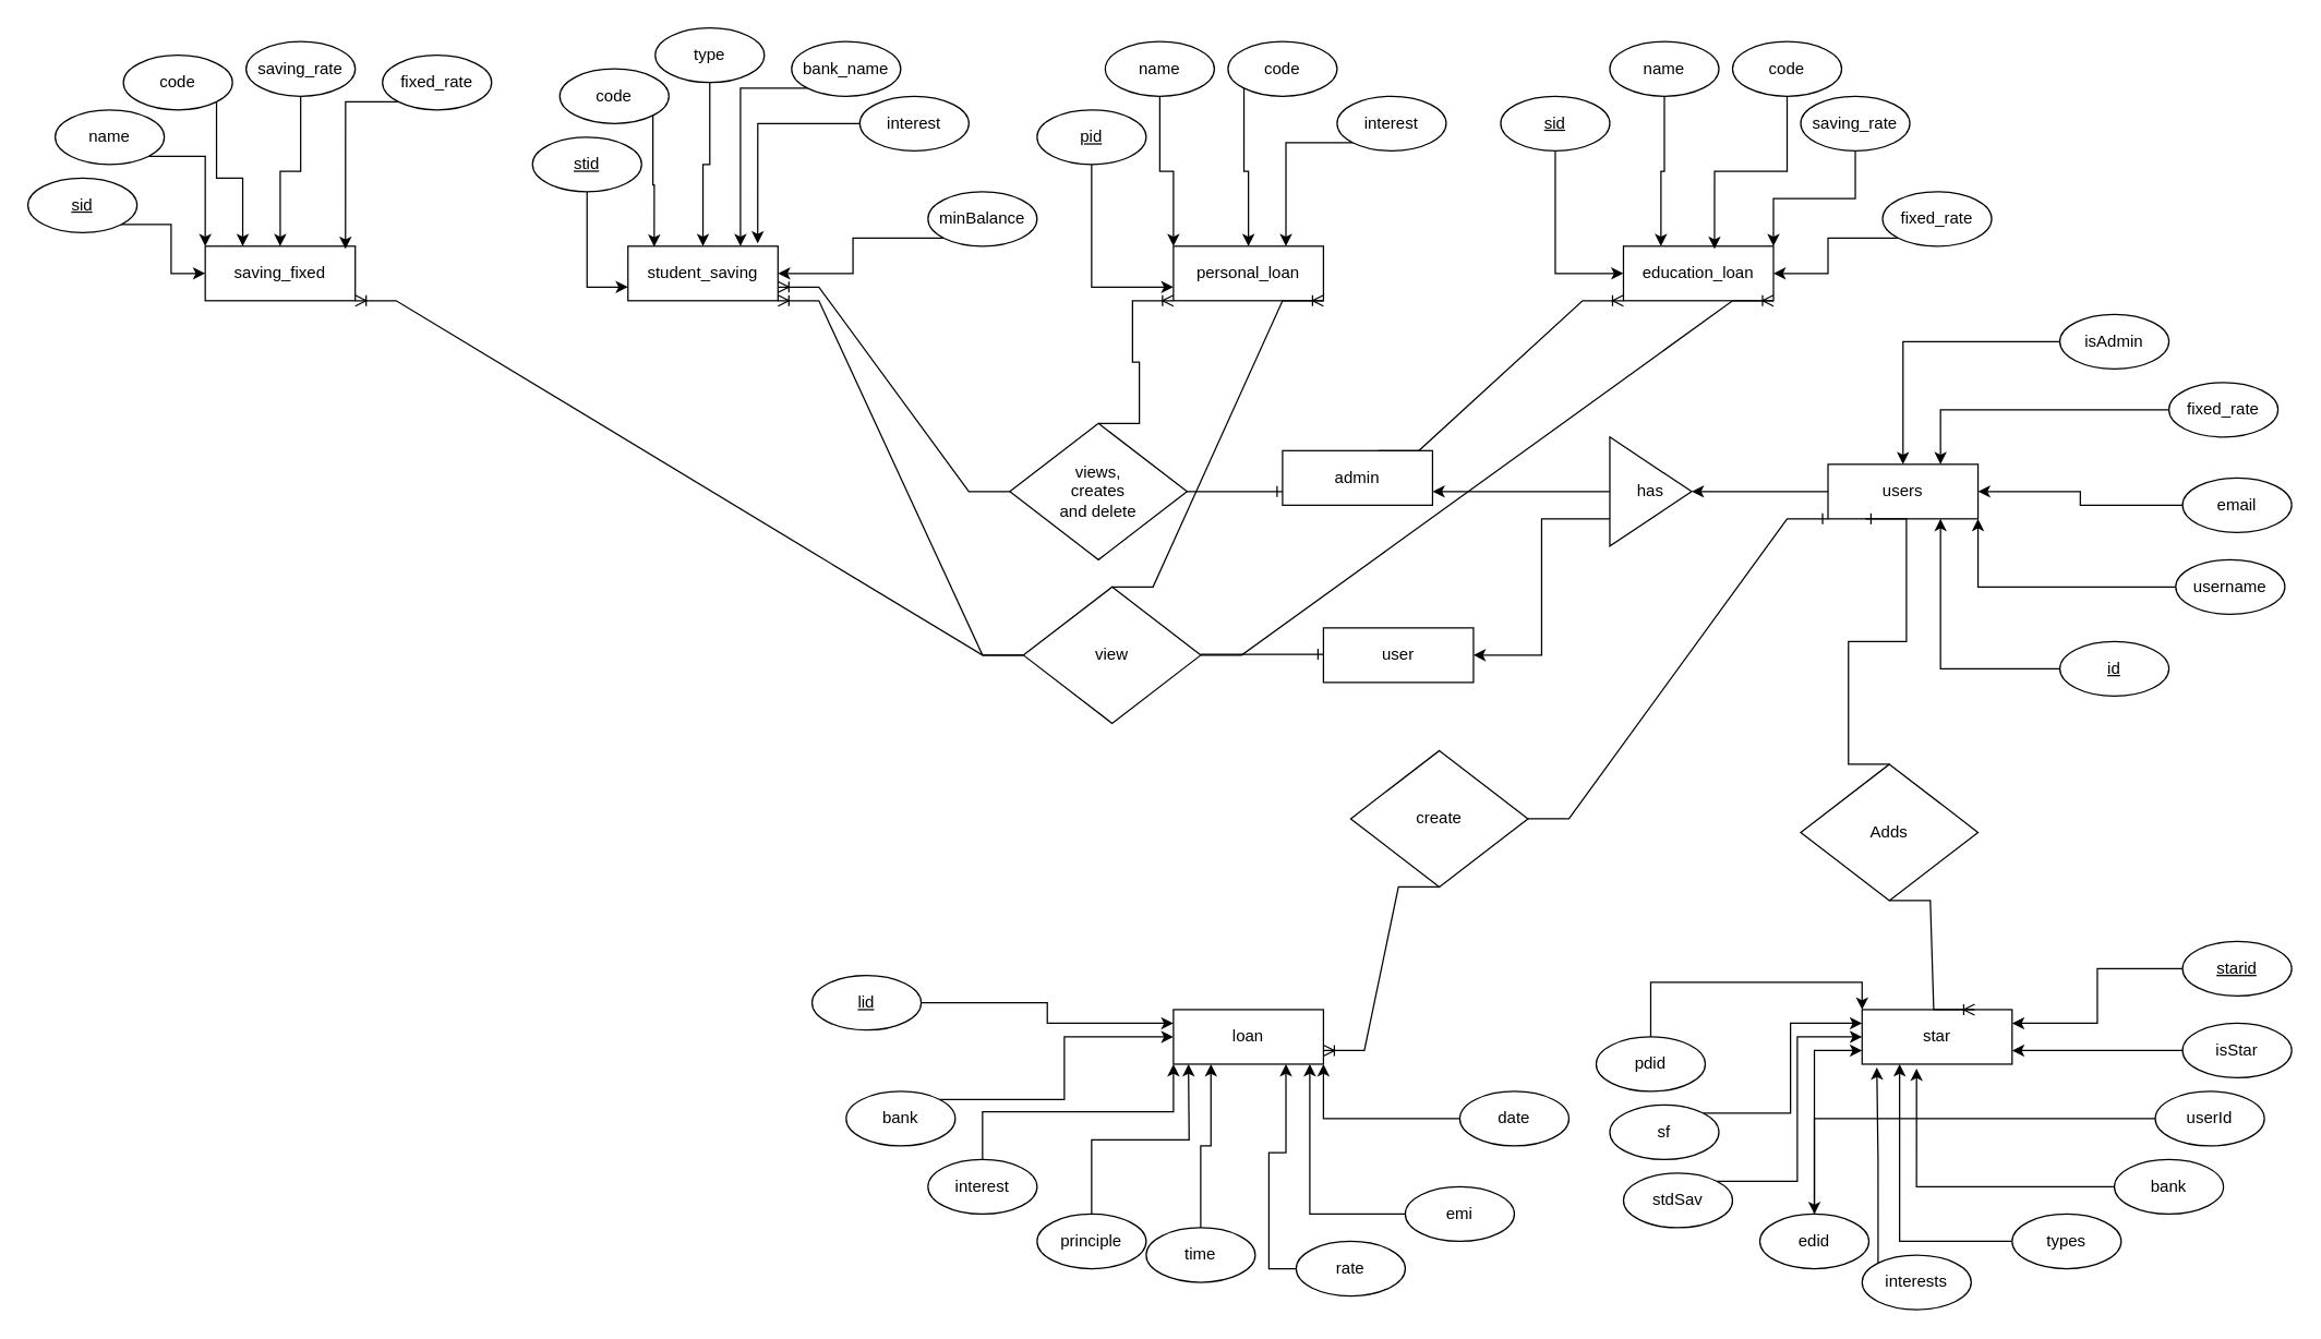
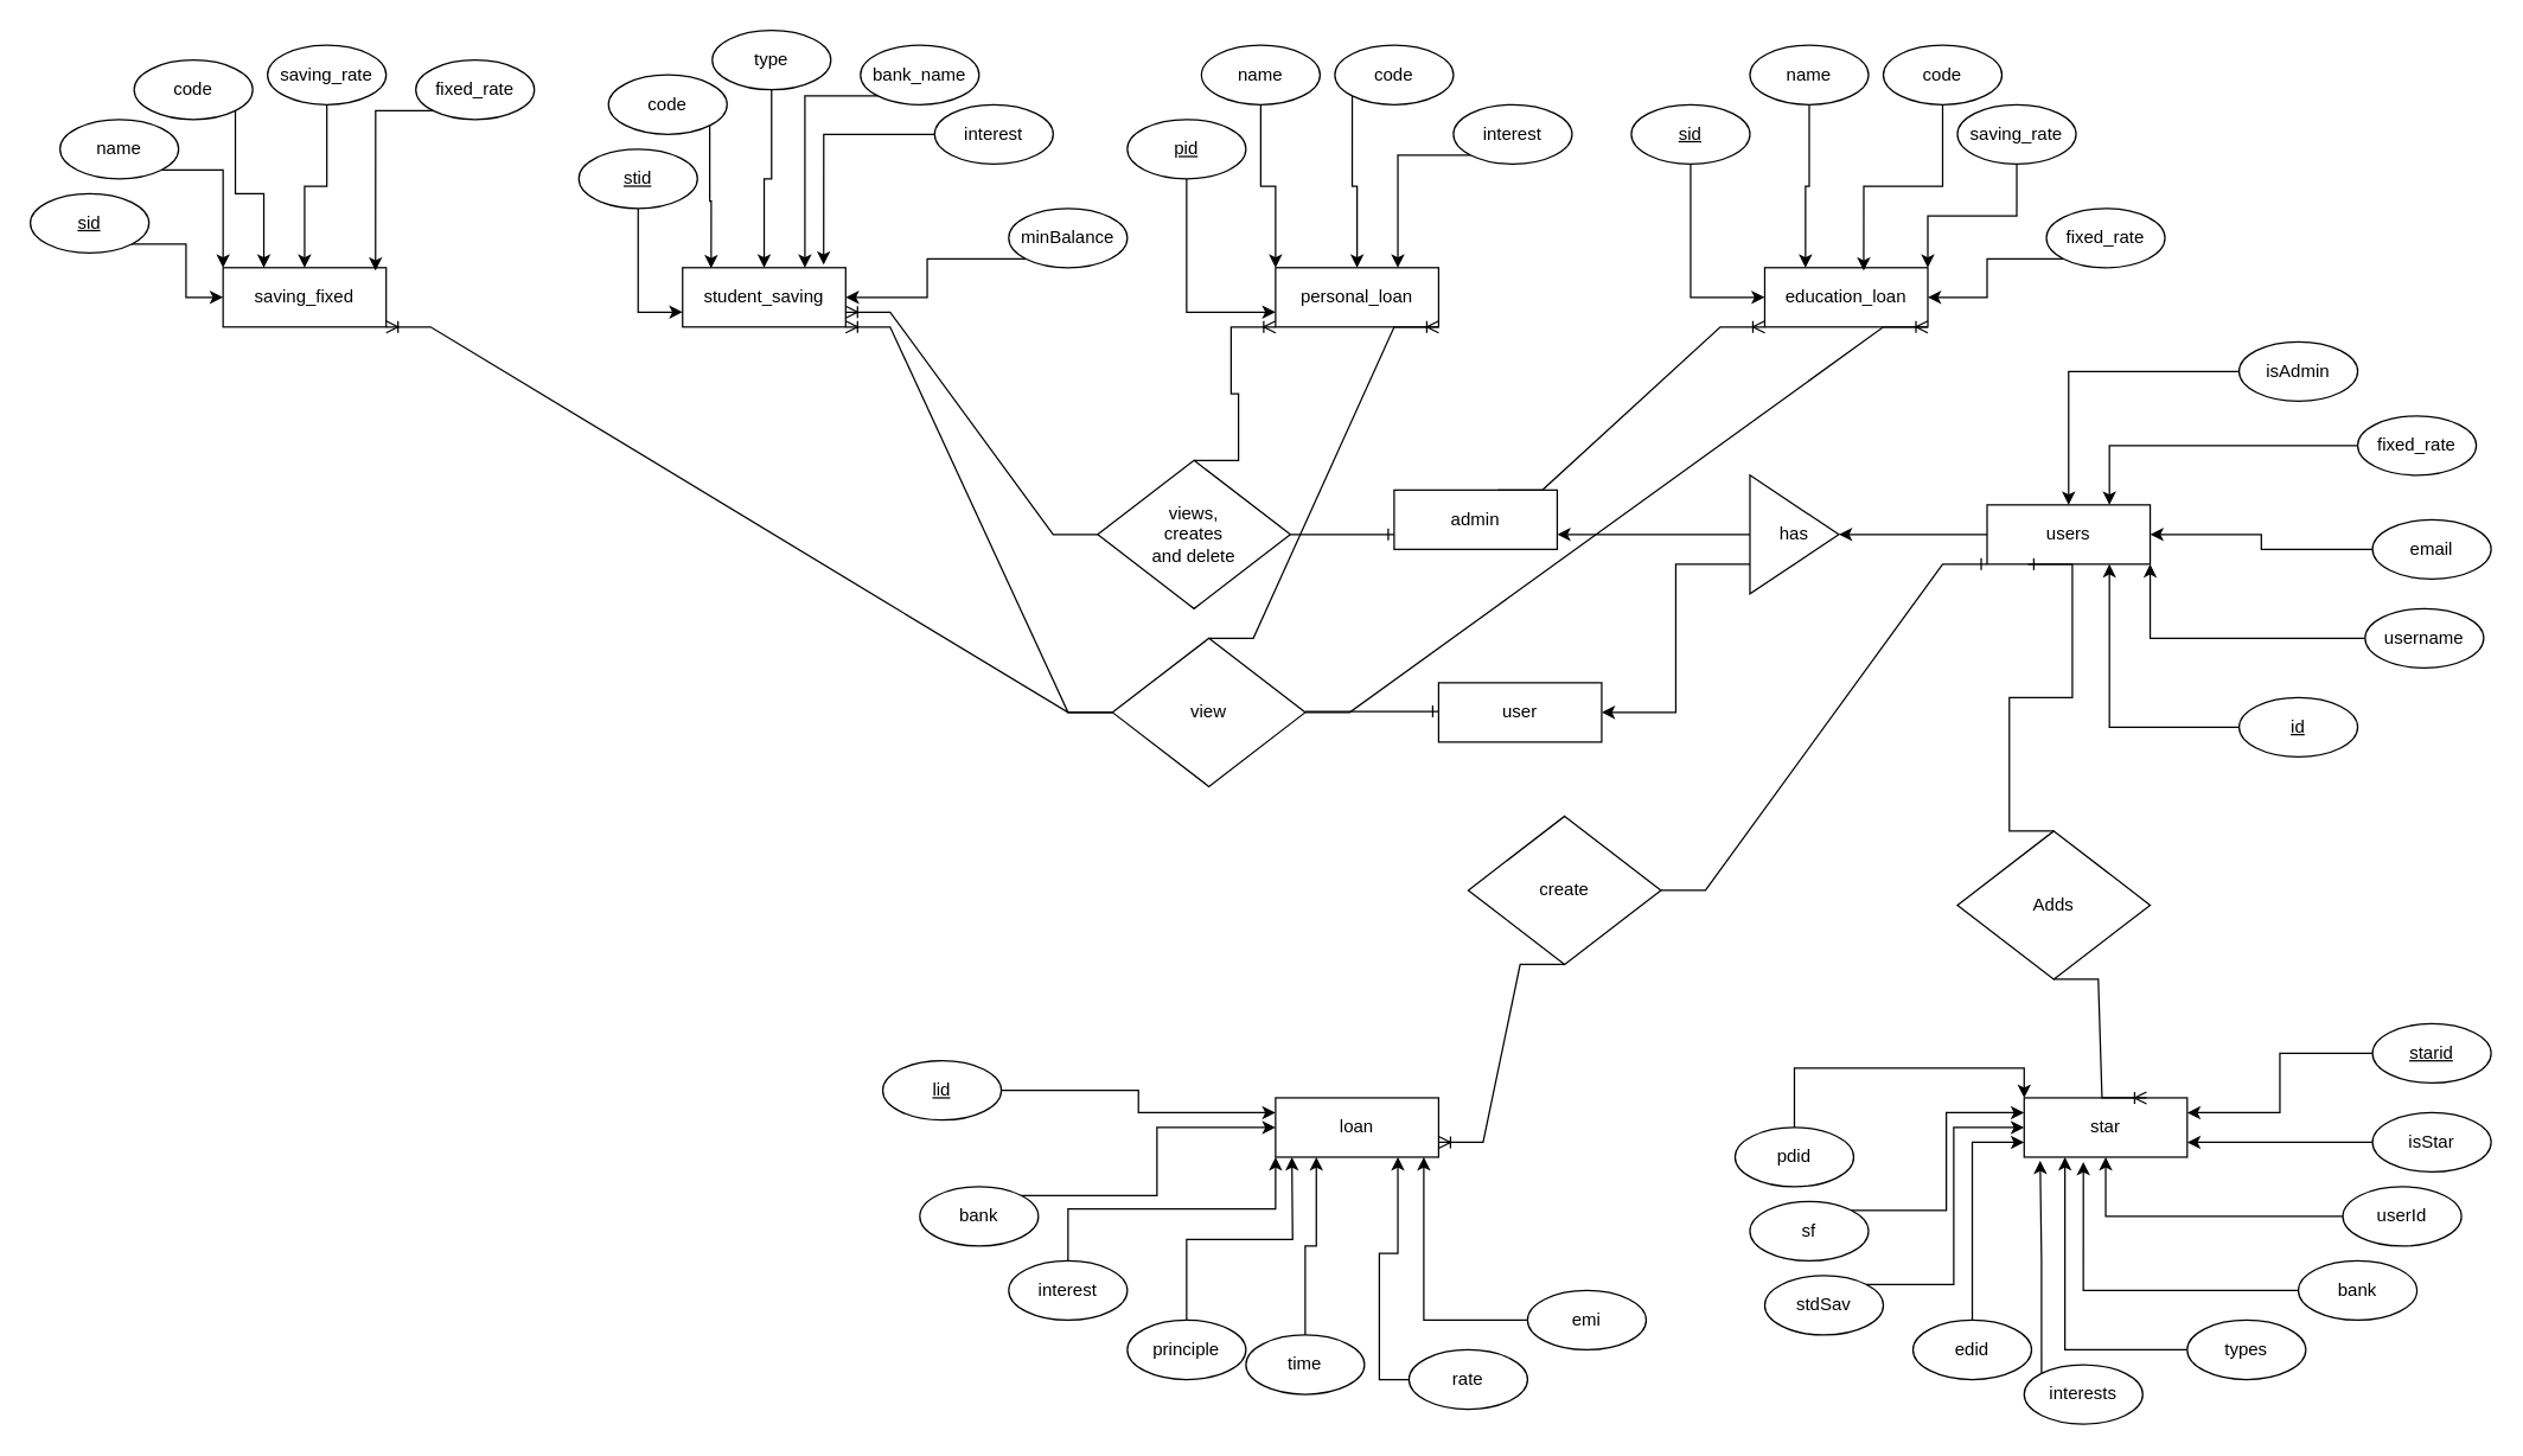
- <mxCell id="94" style="edgeStyle=orthogonalEdgeStyle;rounded=0;orthogonalLoop=1;jettySize=auto;html=1;exitX=0;exitY=0.5;exitDx=0;exitDy=0;entryX=1;entryY=1;entryDx=0;entryDy=0;" edge="1" parent="1" source="95" target="75"><mxGeometry relative="1" as="geometry" /></mxCell>
- <mxCell id="95" value="date" style="ellipse;whiteSpace=wrap;html=1;" vertex="1" parent="1"><mxGeometry x="1070" y="800" width="80" height="40" as="geometry" /></mxCell>
- <mxCell id="101" style="edgeStyle=orthogonalEdgeStyle;rounded=0;orthogonalLoop=1;jettySize=auto;html=1;exitX=0;exitY=0.5;exitDx=0;exitDy=0;" edge="1" parent="1" source="102" target="115"><mxGeometry relative="1" as="geometry" /></mxCell>
+ <mxCell id="101" style="edgeStyle=orthogonalEdgeStyle;rounded=0;orthogonalLoop=1;jettySize=auto;html=1;exitX=0;exitY=0.5;exitDx=0;exitDy=0;entryX=0.5;entryY=1;entryDx=0;entryDy=0;" edge="1" parent="1" source="102" target="74"><mxGeometry relative="1" as="geometry" /></mxCell>
